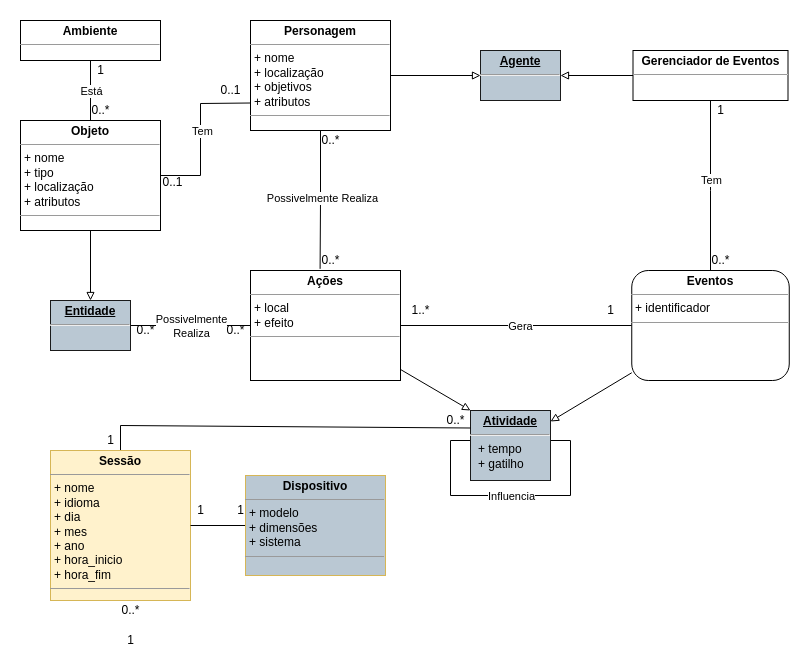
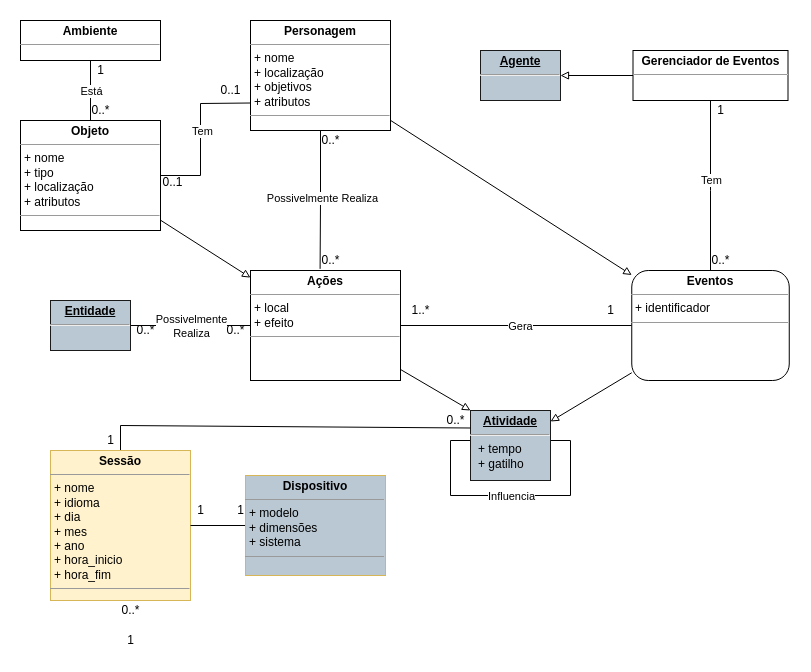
- <mxCell id="2" style="rounded=0;orthogonalLoop=1;jettySize=auto;html=1;entryX=0;entryY=0.5;entryDx=0;entryDy=0;endArrow=block;endFill=0;" parent="1" source="7" target="9" edge="1"><mxGeometry relative="1" as="geometry"><mxPoint x="510" y="75" as="targetPoint" /></mxGeometry></mxCell>
+ <mxCell id="2" style="rounded=0;orthogonalLoop=1;jettySize=auto;html=1;endArrow=block;endFill=0;" parent="1" source="7" target="19" edge="1"><mxGeometry relative="1" as="geometry"><mxPoint x="510" y="75" as="targetPoint" /></mxGeometry></mxCell>
- <mxCell id="20" style="edgeStyle=none;rounded=0;orthogonalLoop=1;jettySize=auto;html=1;startArrow=none;startFill=0;endArrow=block;endFill=0;" parent="1" source="21" target="22" edge="1"><mxGeometry relative="1" as="geometry" /></mxCell>
+ <mxCell id="20" style="edgeStyle=none;rounded=0;orthogonalLoop=1;jettySize=auto;html=1;startArrow=none;startFill=0;endArrow=block;endFill=0;" parent="1" source="21" target="15" edge="1"><mxGeometry relative="1" as="geometry" /></mxCell>
